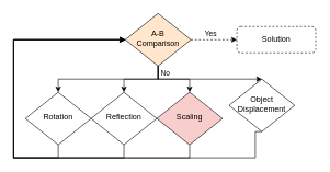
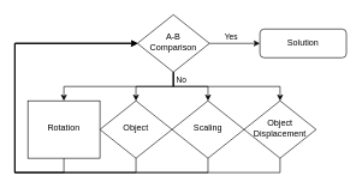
- <mxCell id="2" value="A-B&lt;br&gt;Comparison" style="rhombus;whiteSpace=wrap;html=1;shadow=0;fontFamily=Helvetica;fontSize=12;align=center;strokeWidth=1;spacing=6;spacingTop=-4;fillColor=#ffe6cc;" parent="1" vertex="1"><mxGeometry x="190" y="20" width="100" height="80" as="geometry" /></mxCell>
+ <mxCell id="2" value="A-B&lt;br&gt;Comparison" style="rhombus;whiteSpace=wrap;html=1;shadow=0;fontFamily=Helvetica;fontSize=12;align=center;strokeWidth=1;spacing=6;spacingTop=-4;" parent="1" vertex="1"><mxGeometry x="190" y="20" width="100" height="80" as="geometry" /></mxCell>
- <mxCell id="3" value="" style="edgeStyle=orthogonalEdgeStyle;rounded=0;orthogonalLoop=1;jettySize=auto;html=1;exitX=1;exitY=0.5;exitDx=0;exitDy=0;entryX=0;entryY=0.5;entryDx=0;entryDy=0;dashed=1;" parent="1" source="2" target="5" edge="1"><mxGeometry relative="1" as="geometry"><mxPoint x="333" y="34" as="targetPoint" /></mxGeometry></mxCell>
+ <mxCell id="3" value="" style="edgeStyle=orthogonalEdgeStyle;rounded=0;orthogonalLoop=1;jettySize=auto;html=1;exitX=1;exitY=0.5;exitDx=0;exitDy=0;entryX=0;entryY=0.5;entryDx=0;entryDy=0;" parent="1" source="2" target="5" edge="1"><mxGeometry relative="1" as="geometry"><mxPoint x="333" y="34" as="targetPoint" /></mxGeometry></mxCell>
- <mxCell id="5" value="Solution" style="rounded=1;whiteSpace=wrap;html=1;fontSize=12;glass=0;strokeWidth=1;shadow=0;dashed=1;" parent="1" vertex="1"><mxGeometry x="360" y="40" width="120" height="40" as="geometry" /></mxCell>
+ <mxCell id="5" value="Solution" style="rounded=1;whiteSpace=wrap;html=1;fontSize=12;glass=0;strokeWidth=1;shadow=0;" parent="1" vertex="1"><mxGeometry x="360" y="40" width="120" height="40" as="geometry" /></mxCell>
- <mxCell id="11" value="Object&lt;br&gt;Displacement" style="rhombus;whiteSpace=wrap;html=1;shadow=0;fontFamily=Helvetica;fontSize=12;align=center;strokeWidth=1;spacing=6;spacingTop=-4;" parent="1" vertex="1"><mxGeometry x="348" y="120" width="100" height="80" as="geometry" /></mxCell>
+ <mxCell id="11" value="Object&lt;br&gt;Displacement" style="rhombus;whiteSpace=wrap;html=1;shadow=0;fontFamily=Helvetica;fontSize=12;align=center;strokeWidth=1;spacing=6;spacingTop=-4;" parent="1" vertex="1"><mxGeometry x="338" y="140" width="100" height="80" as="geometry" /></mxCell>
- <mxCell id="9" value="Reflection" style="rhombus;whiteSpace=wrap;html=1;shadow=0;fontFamily=Helvetica;fontSize=12;align=center;strokeWidth=1;spacing=6;spacingTop=-4;" parent="1" vertex="1"><mxGeometry x="138" y="140" width="100" height="80" as="geometry" /></mxCell>
+ <mxCell id="9" value="Object" style="rhombus;whiteSpace=wrap;html=1;shadow=0;fontFamily=Helvetica;fontSize=12;align=center;strokeWidth=1;spacing=6;spacingTop=-4;" parent="1" vertex="1"><mxGeometry x="138" y="140" width="100" height="80" as="geometry" /></mxCell>
- <mxCell id="8" value="Rotation" style="rhombus;whiteSpace=wrap;html=1;shadow=0;fontFamily=Helvetica;fontSize=12;align=center;strokeWidth=1;spacing=6;spacingTop=-4;" parent="1" vertex="1"><mxGeometry x="38" y="140" width="100" height="80" as="geometry" /></mxCell>
+ <mxCell id="8" value="Rotation" style="whiteSpace=wrap;html=1;shadow=0;fontFamily=Helvetica;fontSize=12;align=center;strokeWidth=1;spacing=6;spacingTop=-4;rounded=0;" parent="1" vertex="1"><mxGeometry x="38" y="140" width="100" height="80" as="geometry" /></mxCell>
- <mxCell id="10" value="Scaling" style="rhombus;whiteSpace=wrap;html=1;shadow=0;fontFamily=Helvetica;fontSize=12;align=center;strokeWidth=1;spacing=6;spacingTop=-4;fillColor=#f8cecc;" parent="1" vertex="1"><mxGeometry x="238" y="140" width="100" height="80" as="geometry" /></mxCell>
+ <mxCell id="10" value="Scaling" style="rhombus;whiteSpace=wrap;html=1;shadow=0;fontFamily=Helvetica;fontSize=12;align=center;strokeWidth=1;spacing=6;spacingTop=-4;" parent="1" vertex="1"><mxGeometry x="238" y="140" width="100" height="80" as="geometry" /></mxCell>
